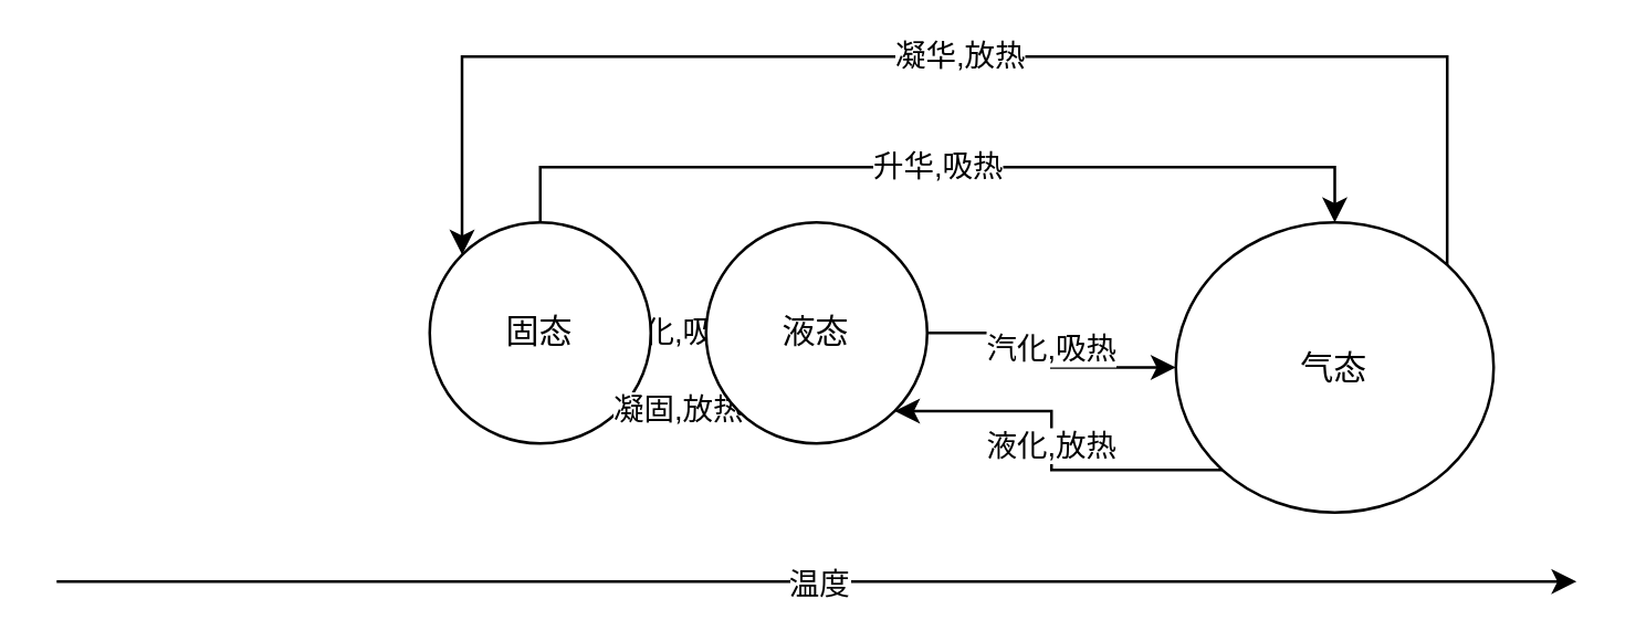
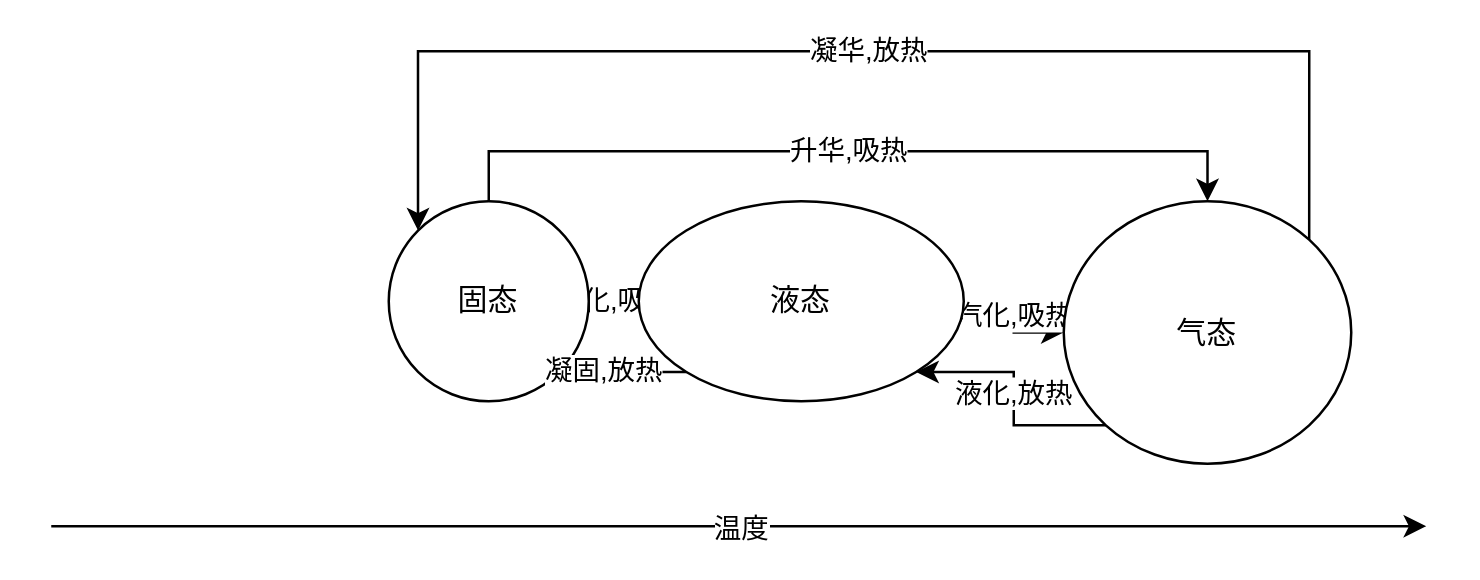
- <mxCell id="9" value="液态" style="ellipse;whiteSpace=wrap;html=1;aspect=fixed;" vertex="1" parent="1"><mxGeometry x="255" y="80" width="80" height="80" as="geometry" /></mxCell>
+ <mxCell id="9" value="液态" style="ellipse;whiteSpace=wrap;html=1;aspect=fixed;" vertex="1" parent="1"><mxGeometry x="255" y="80" width="130" height="80" as="geometry" /></mxCell>
